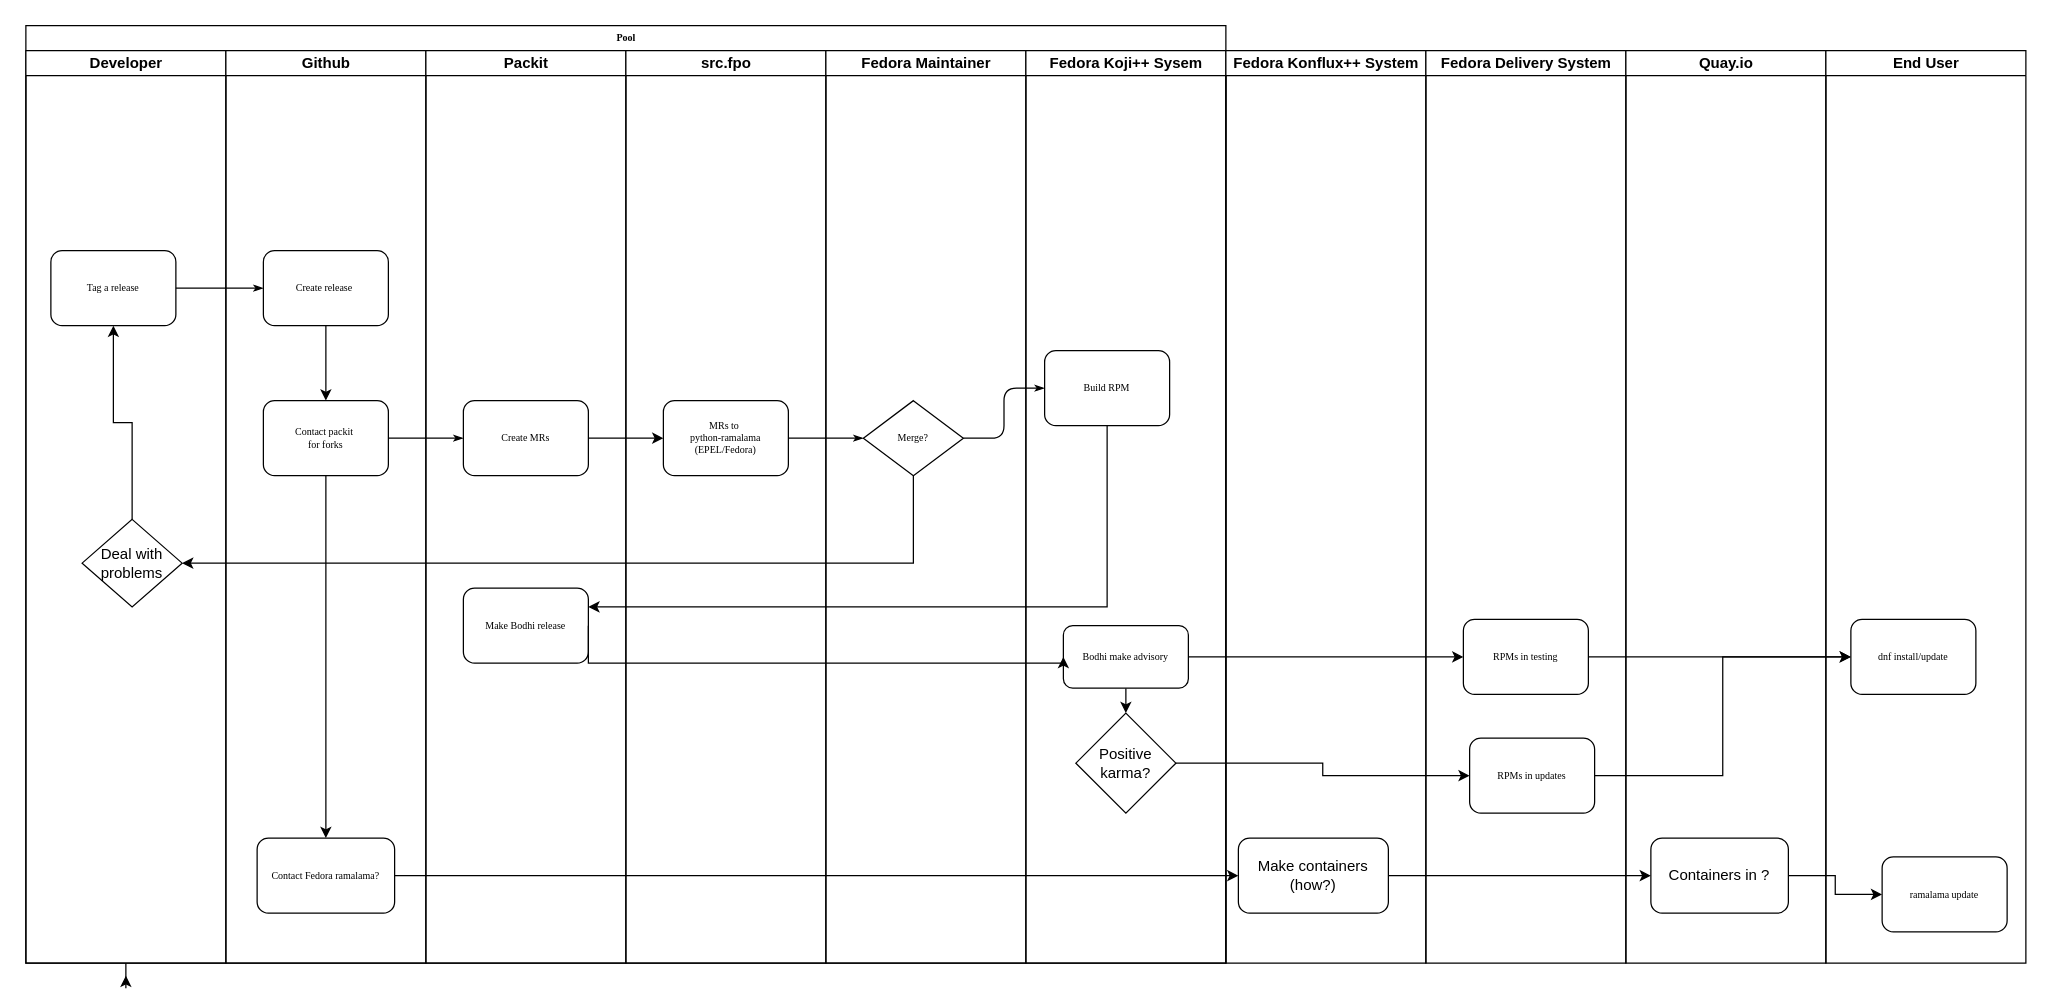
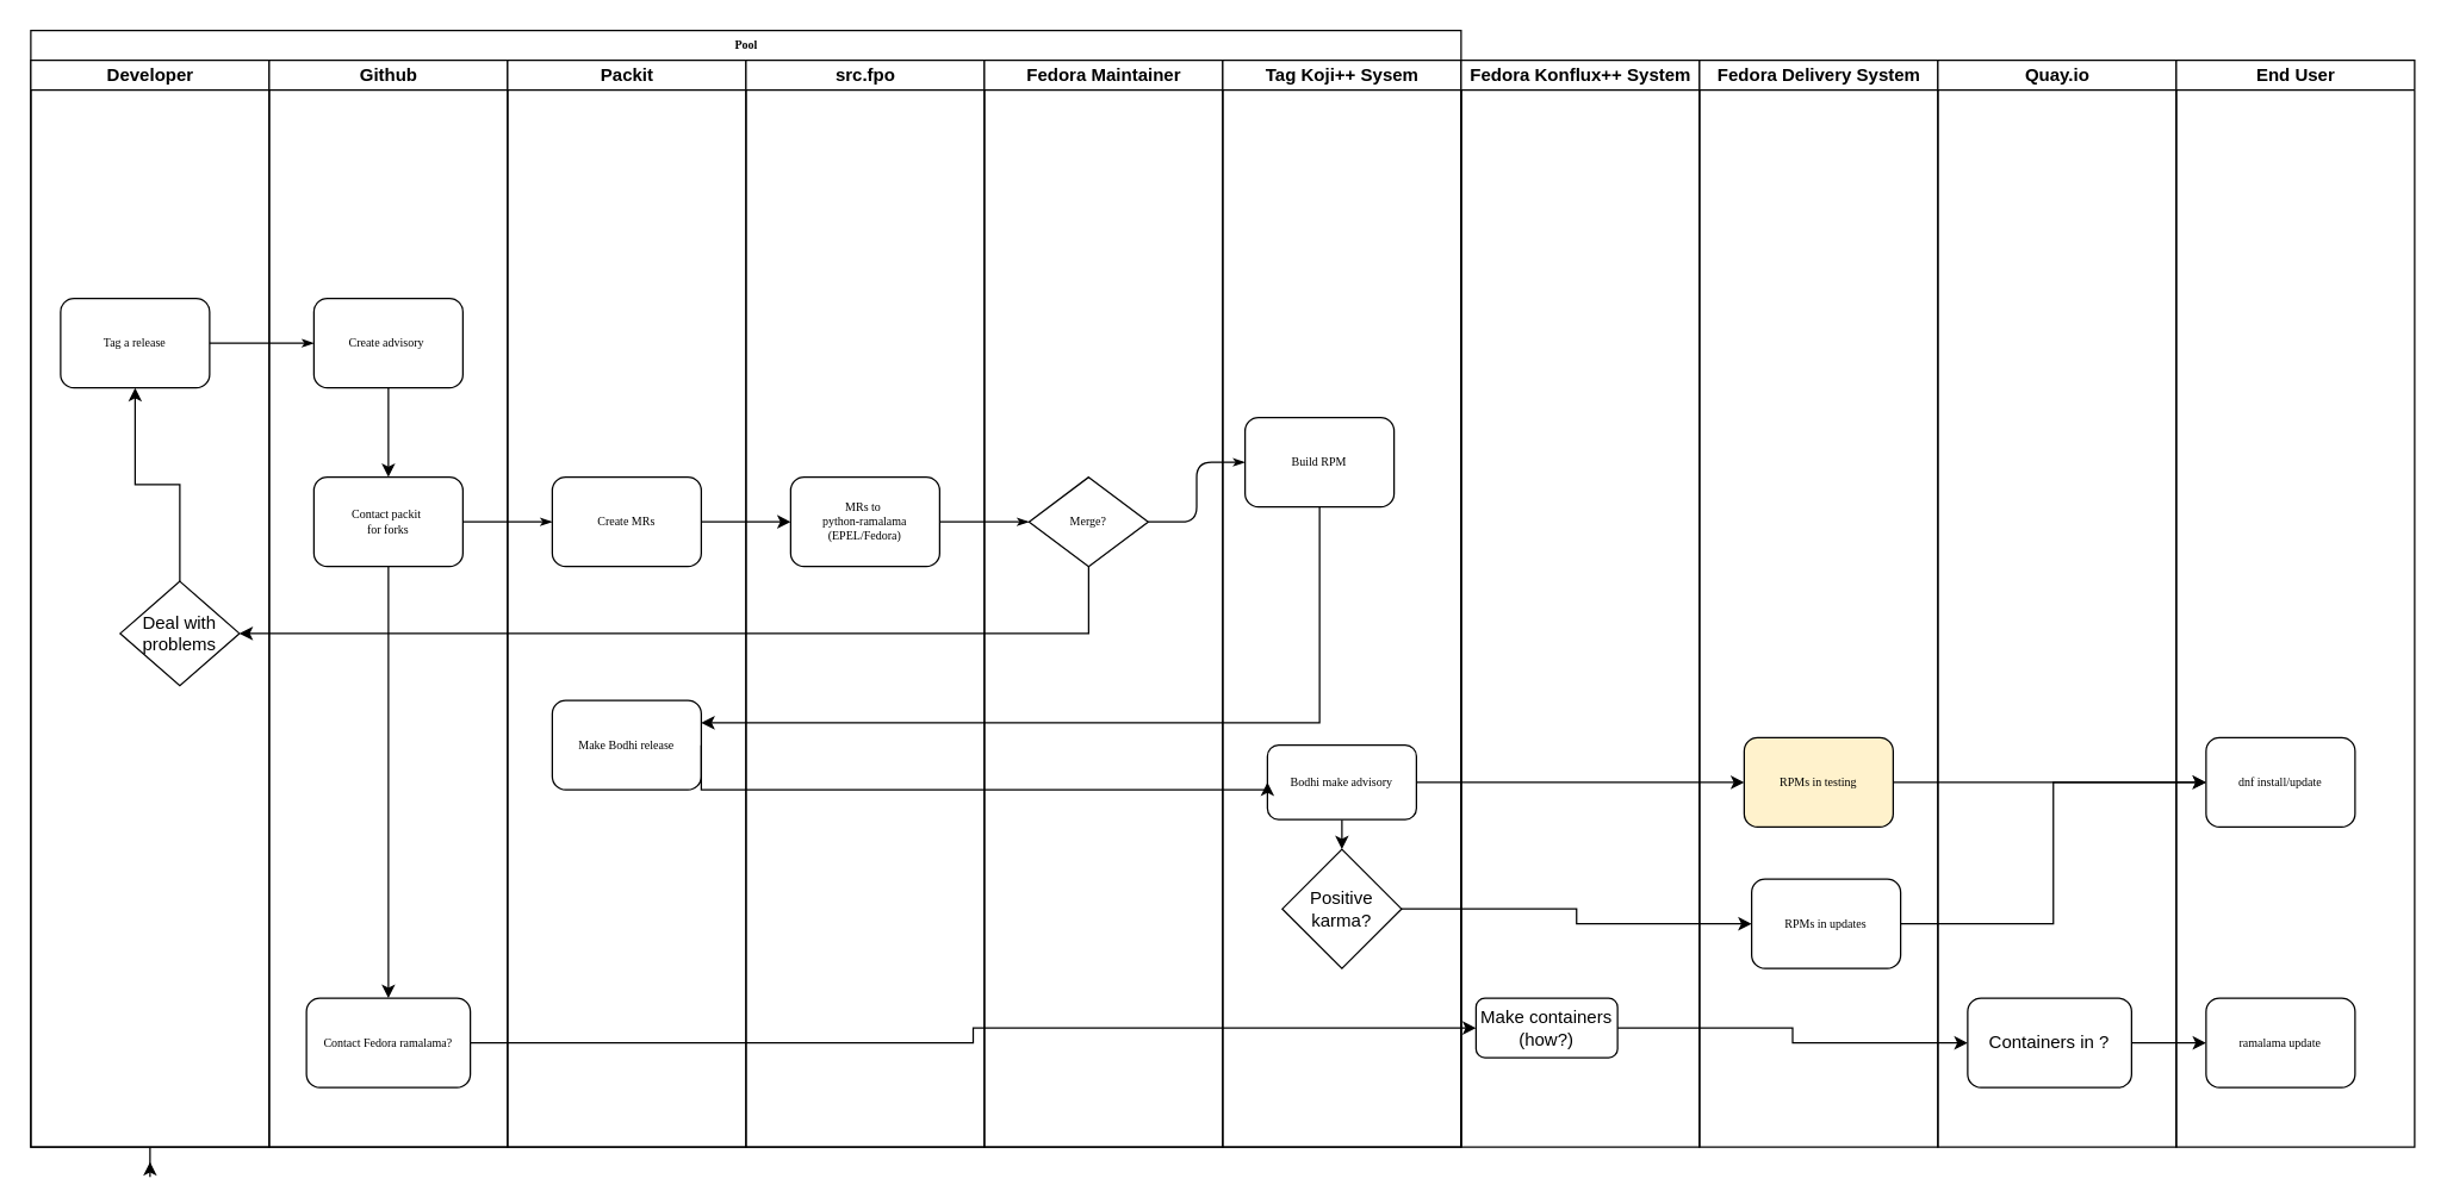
- <mxCell id="23" value="Fedora Koji++ Sysem" style="swimlane;html=1;startSize=20;" parent="2" vertex="1"><mxGeometry x="800" y="20" width="160" height="730" as="geometry" /></mxCell>
+ <mxCell id="23" value="Tag Koji++ Sysem" style="swimlane;html=1;startSize=20;" parent="2" vertex="1"><mxGeometry x="800" y="20" width="160" height="730" as="geometry" /></mxCell>
- <mxCell id="12" value="Create release&amp;nbsp;" style="rounded=1;whiteSpace=wrap;html=1;shadow=0;labelBackgroundColor=none;strokeWidth=1;fontFamily=Verdana;fontSize=8;align=center;" parent="10" vertex="1"><mxGeometry x="30" y="160" width="100" height="60" as="geometry" /></mxCell>
+ <mxCell id="12" value="Create advisory&amp;nbsp;" style="rounded=1;whiteSpace=wrap;html=1;shadow=0;labelBackgroundColor=none;strokeWidth=1;fontFamily=Verdana;fontSize=8;align=center;" parent="10" vertex="1"><mxGeometry x="30" y="160" width="100" height="60" as="geometry" /></mxCell>
- <mxCell id="7" value="Deal with problems" style="rhombus;whiteSpace=wrap;html=1;" vertex="1" parent="4"><mxGeometry x="45" y="375" width="80" height="70" as="geometry" /></mxCell>
+ <mxCell id="7" value="Deal with problems" style="rhombus;whiteSpace=wrap;html=1;" vertex="1" parent="4"><mxGeometry x="60" y="350" width="80" height="70" as="geometry" /></mxCell>
- <mxCell id="37" value="RPMs in testing" style="rounded=1;whiteSpace=wrap;html=1;shadow=0;labelBackgroundColor=none;strokeWidth=1;fontFamily=Verdana;fontSize=8;align=center;" parent="35" vertex="1"><mxGeometry x="30" y="455" width="100" height="60" as="geometry" /></mxCell>
+ <mxCell id="37" value="RPMs in testing" style="rounded=1;whiteSpace=wrap;html=1;shadow=0;labelBackgroundColor=none;strokeWidth=1;fontFamily=Verdana;fontSize=8;align=center;fillColor=#fff2cc;" parent="35" vertex="1"><mxGeometry x="30" y="455" width="100" height="60" as="geometry" /></mxCell>
- <mxCell id="48" value="Make containers&lt;div&gt;(how?)&lt;/div&gt;" style="rounded=1;whiteSpace=wrap;html=1;" vertex="1" parent="1"><mxGeometry x="990" y="670" width="120" height="60" as="geometry" /></mxCell>
+ <mxCell id="48" value="Make containers&lt;div&gt;(how?)&lt;/div&gt;" style="rounded=1;whiteSpace=wrap;html=1;" vertex="1" parent="1"><mxGeometry x="990" y="670" width="95" height="40" as="geometry" /></mxCell>
- <mxCell id="42" value="ramalama update" style="rounded=1;whiteSpace=wrap;html=1;shadow=0;labelBackgroundColor=none;strokeWidth=1;fontFamily=Verdana;fontSize=8;align=center;" vertex="1" parent="40"><mxGeometry x="45" y="645" width="100" height="60" as="geometry" /></mxCell>
+ <mxCell id="42" value="ramalama update" style="rounded=1;whiteSpace=wrap;html=1;shadow=0;labelBackgroundColor=none;strokeWidth=1;fontFamily=Verdana;fontSize=8;align=center;" vertex="1" parent="40"><mxGeometry x="20" y="630" width="100" height="60" as="geometry" /></mxCell>
